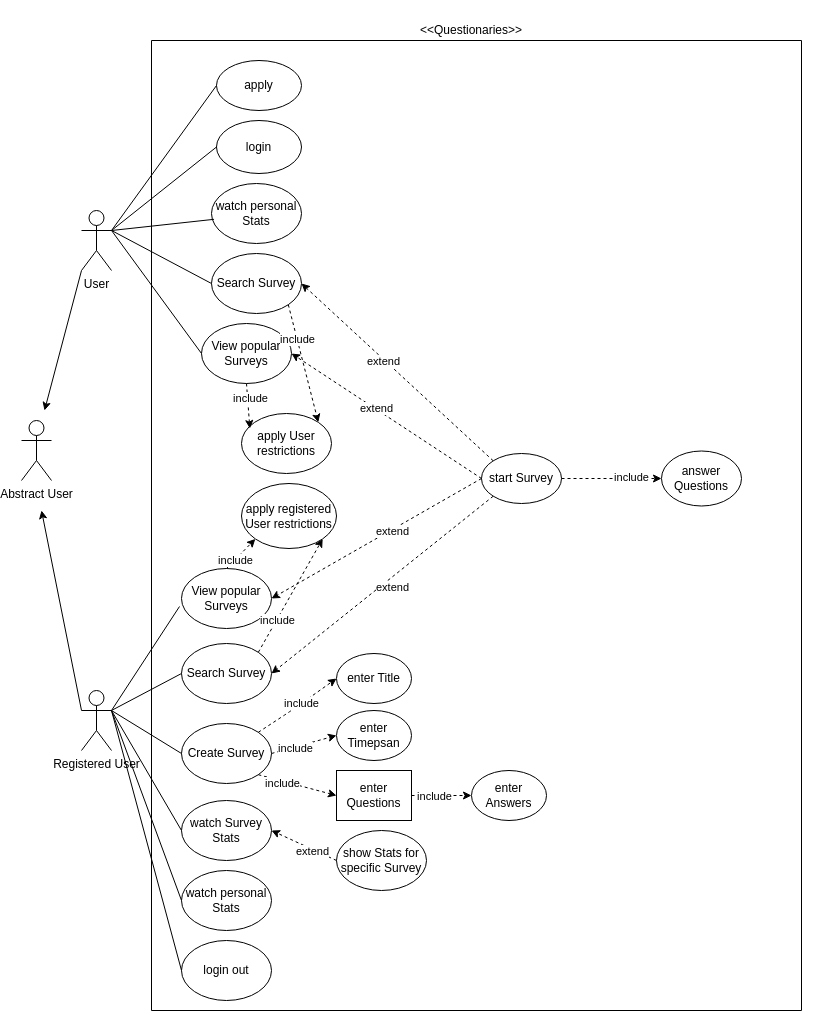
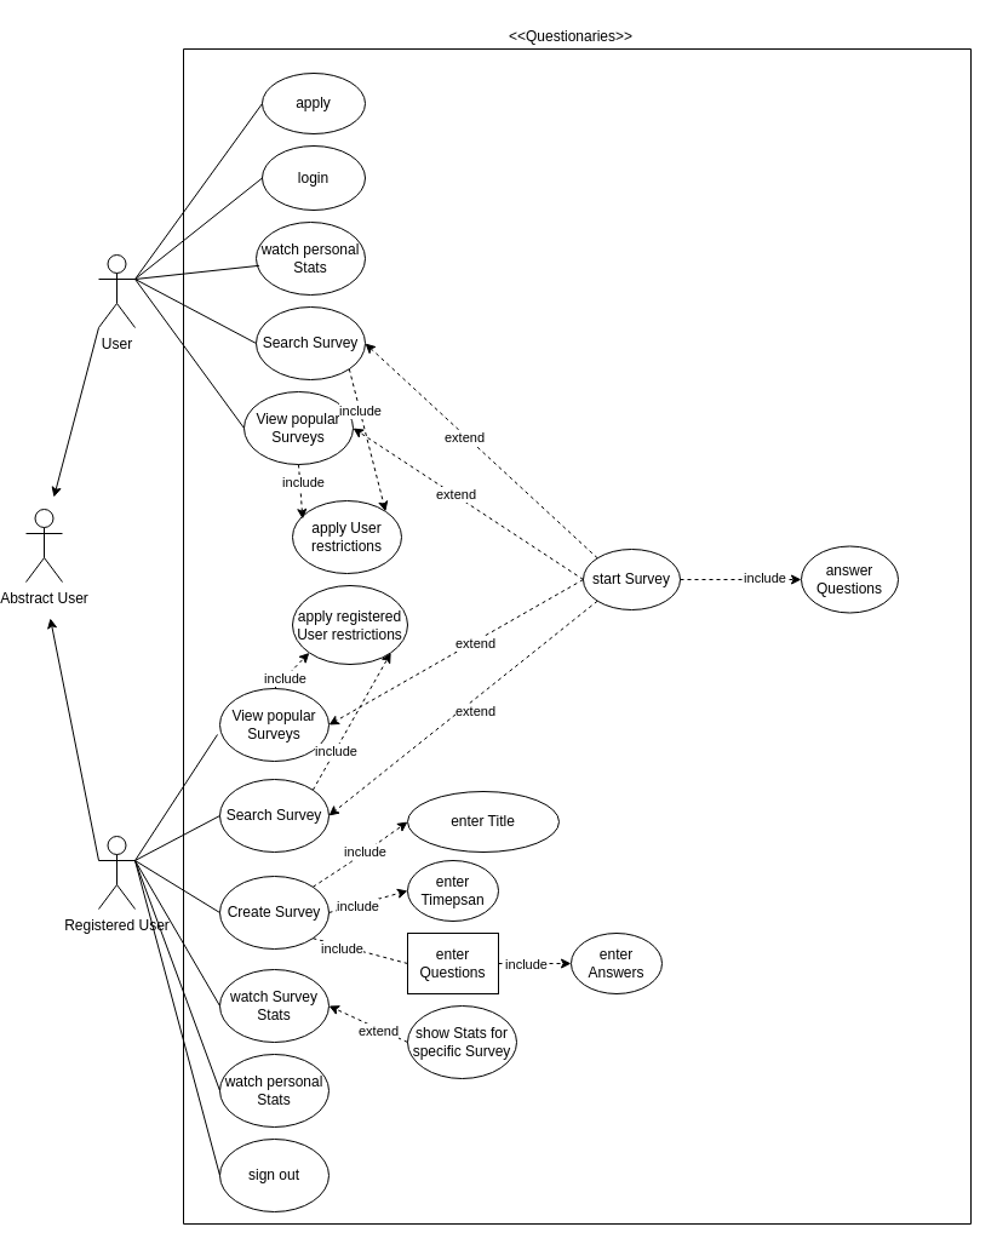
- <mxCell id="39" value="enter Title" style="ellipse;whiteSpace=wrap;html=1;" parent="4" vertex="1"><mxGeometry x="185" y="613" width="75" height="50" as="geometry" /></mxCell>
+ <mxCell id="39" value="enter Title" style="ellipse;whiteSpace=wrap;html=1;" parent="4" vertex="1"><mxGeometry x="185" y="613" width="125" height="50" as="geometry" /></mxCell>
- <mxCell id="44" value="" style="endArrow=classic;html=1;dashed=1;exitX=1;exitY=1;exitDx=0;exitDy=0;entryX=0;entryY=0.5;entryDx=0;entryDy=0;" parent="4" source="9" target="37" edge="1"><mxGeometry width="50" height="50" relative="1" as="geometry"><mxPoint x="126.82" y="711.787" as="sourcePoint" /><mxPoint x="205" y="658" as="targetPoint" /></mxGeometry></mxCell>
+ <mxCell id="44" value="" style="endArrow=none;html=1;dashed=1;exitX=1;exitY=1;exitDx=0;exitDy=0;entryX=0;entryY=0.5;entryDx=0;entryDy=0;" parent="4" source="9" target="37" edge="1"><mxGeometry width="50" height="50" relative="1" as="geometry"><mxPoint x="126.82" y="711.787" as="sourcePoint" /><mxPoint x="205" y="658" as="targetPoint" /></mxGeometry></mxCell>
- <mxCell id="52" value="login out" style="ellipse;whiteSpace=wrap;html=1;" vertex="1" parent="4"><mxGeometry x="30" y="900" width="90" height="60" as="geometry" /></mxCell>
+ <mxCell id="52" value="sign out" style="ellipse;whiteSpace=wrap;html=1;" vertex="1" parent="4"><mxGeometry x="30" y="900" width="90" height="60" as="geometry" /></mxCell>
